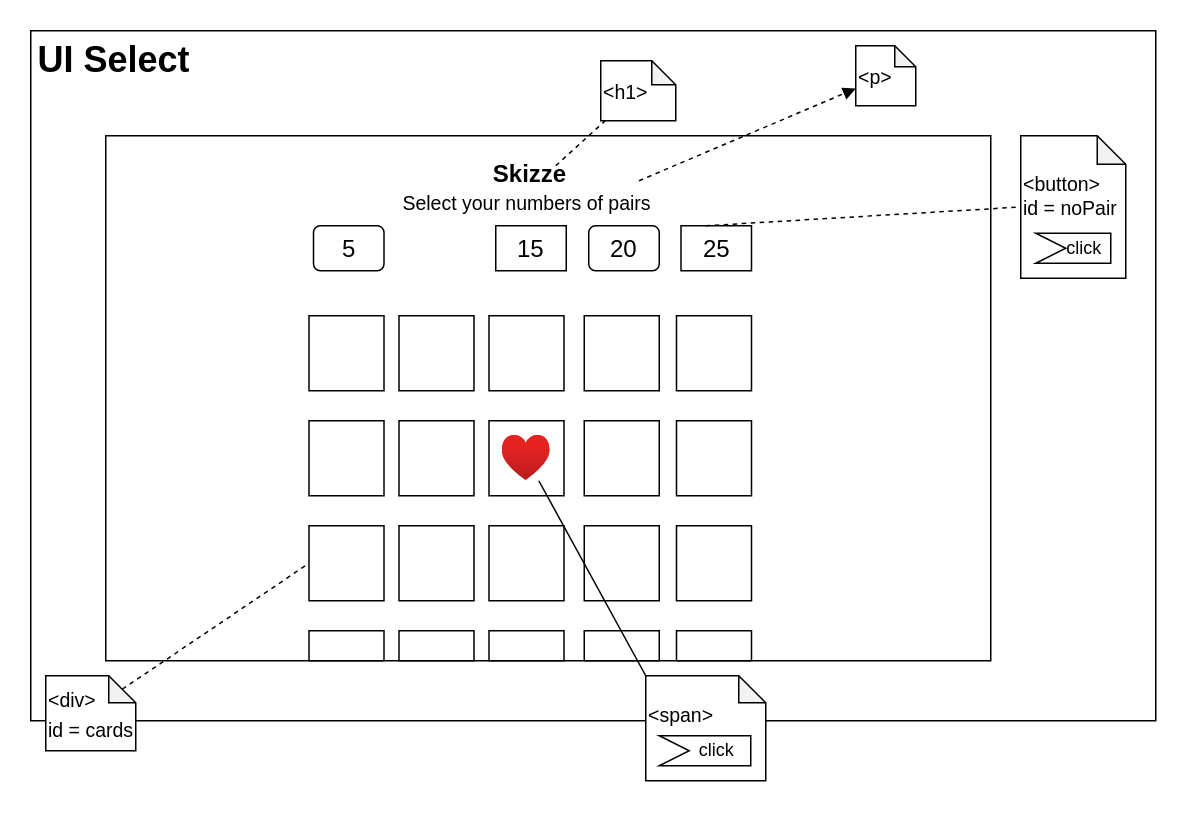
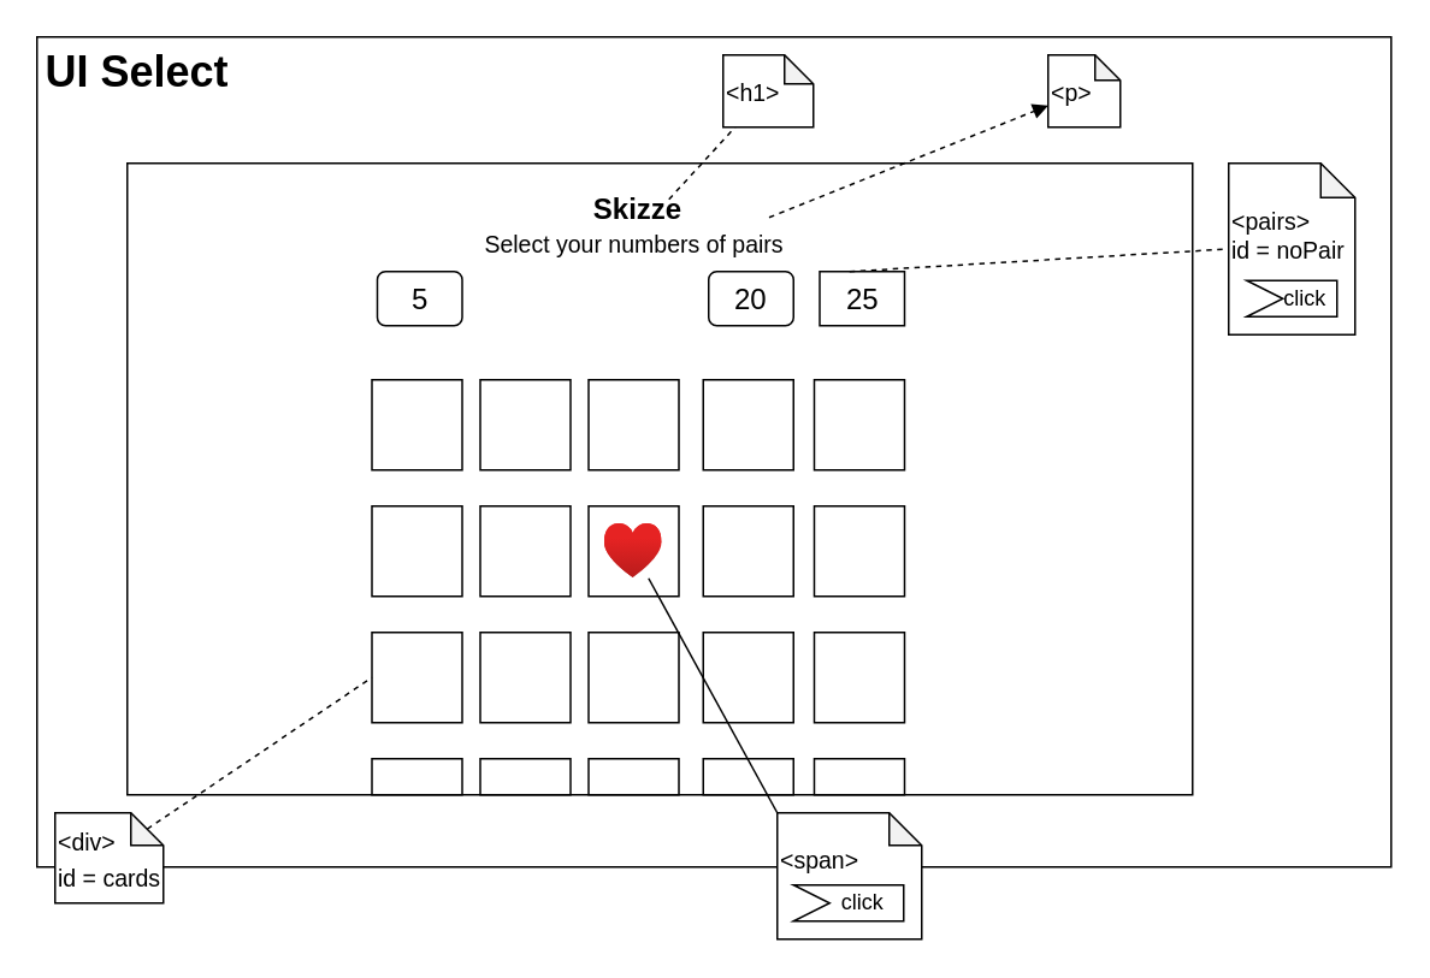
- <mxCell id="37" value="&lt;font style=&quot;font-size: 13px&quot;&gt;&amp;lt;p&amp;gt;&lt;/font&gt;" style="shape=note;whiteSpace=wrap;html=1;backgroundOutline=1;darkOpacity=0.05;fontSize=16;size=14;align=left;" vertex="1" parent="1"><mxGeometry x="570" y="30" width="40" height="40" as="geometry" /></mxCell>
+ <mxCell id="37" value="&lt;font style=&quot;font-size: 13px&quot;&gt;&amp;lt;p&amp;gt;&lt;/font&gt;" style="shape=note;whiteSpace=wrap;html=1;backgroundOutline=1;darkOpacity=0.05;fontSize=16;size=14;align=left;" vertex="1" parent="1"><mxGeometry x="580" y="30" width="40" height="40" as="geometry" /></mxCell>
- <mxCell id="31" value="&lt;font style=&quot;font-size: 13px&quot;&gt;&amp;lt;h1&amp;gt;&lt;/font&gt;" style="shape=note;whiteSpace=wrap;html=1;backgroundOutline=1;darkOpacity=0.05;fontSize=16;size=16;align=left;" vertex="1" parent="1"><mxGeometry x="400" y="40" width="50" height="40" as="geometry" /></mxCell>
+ <mxCell id="31" value="&lt;font style=&quot;font-size: 13px&quot;&gt;&amp;lt;h1&amp;gt;&lt;/font&gt;" style="shape=note;whiteSpace=wrap;html=1;backgroundOutline=1;darkOpacity=0.05;fontSize=16;size=16;align=left;" vertex="1" parent="1"><mxGeometry x="400" y="30" width="50" height="40" as="geometry" /></mxCell>
- <mxCell id="33" value="&amp;lt;button&amp;gt;&lt;br&gt;id = noPair&lt;br&gt;&lt;br&gt;" style="shape=note;whiteSpace=wrap;html=1;backgroundOutline=1;darkOpacity=0.05;fontSize=13;align=left;size=19;" vertex="1" parent="1"><mxGeometry x="680" y="90" width="70" height="95" as="geometry" /></mxCell>
+ <mxCell id="33" value="&amp;lt;pairs&amp;gt;&lt;br&gt;id = noPair&lt;br&gt;&lt;br&gt;" style="shape=note;whiteSpace=wrap;html=1;backgroundOutline=1;darkOpacity=0.05;fontSize=13;align=left;size=19;" vertex="1" parent="1"><mxGeometry x="680" y="90" width="70" height="95" as="geometry" /></mxCell>
- <mxCell id="27" value="15" style="rounded=0;whiteSpace=wrap;html=1;fontSize=16;" vertex="1" parent="1"><mxGeometry x="330" y="150" width="47" height="30" as="geometry" /></mxCell>
